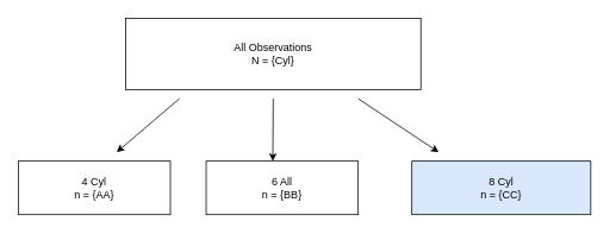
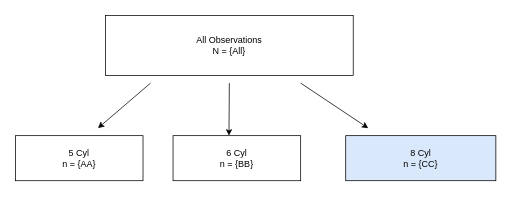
- <mxCell id="2" value="All Observations&lt;br&gt;N = {Cyl}" style="rounded=0;whiteSpace=wrap;html=1;" vertex="1" parent="1"><mxGeometry x="140" y="20" width="330" height="80" as="geometry" /></mxCell>
+ <mxCell id="2" value="All Observations&lt;br&gt;N = {All}" style="rounded=0;whiteSpace=wrap;html=1;" vertex="1" parent="1"><mxGeometry x="140" y="20" width="330" height="80" as="geometry" /></mxCell>
- <mxCell id="6" value="4 Cyl&lt;br&gt;n = {AA}" style="rounded=0;whiteSpace=wrap;html=1;" vertex="1" parent="1"><mxGeometry x="20" y="180" width="170" height="60" as="geometry" /></mxCell>
+ <mxCell id="6" value="5 Cyl&lt;br&gt;n = {AA}" style="rounded=0;whiteSpace=wrap;html=1;" vertex="1" parent="1"><mxGeometry x="20" y="180" width="170" height="60" as="geometry" /></mxCell>
- <mxCell id="7" value="6 All&lt;br&gt;n = {BB}" style="rounded=0;whiteSpace=wrap;html=1;" vertex="1" parent="1"><mxGeometry x="230" y="180" width="170" height="60" as="geometry" /></mxCell>
+ <mxCell id="7" value="6 Cyl&lt;br&gt;n = {BB}" style="rounded=0;whiteSpace=wrap;html=1;" vertex="1" parent="1"><mxGeometry x="230" y="180" width="170" height="60" as="geometry" /></mxCell>
